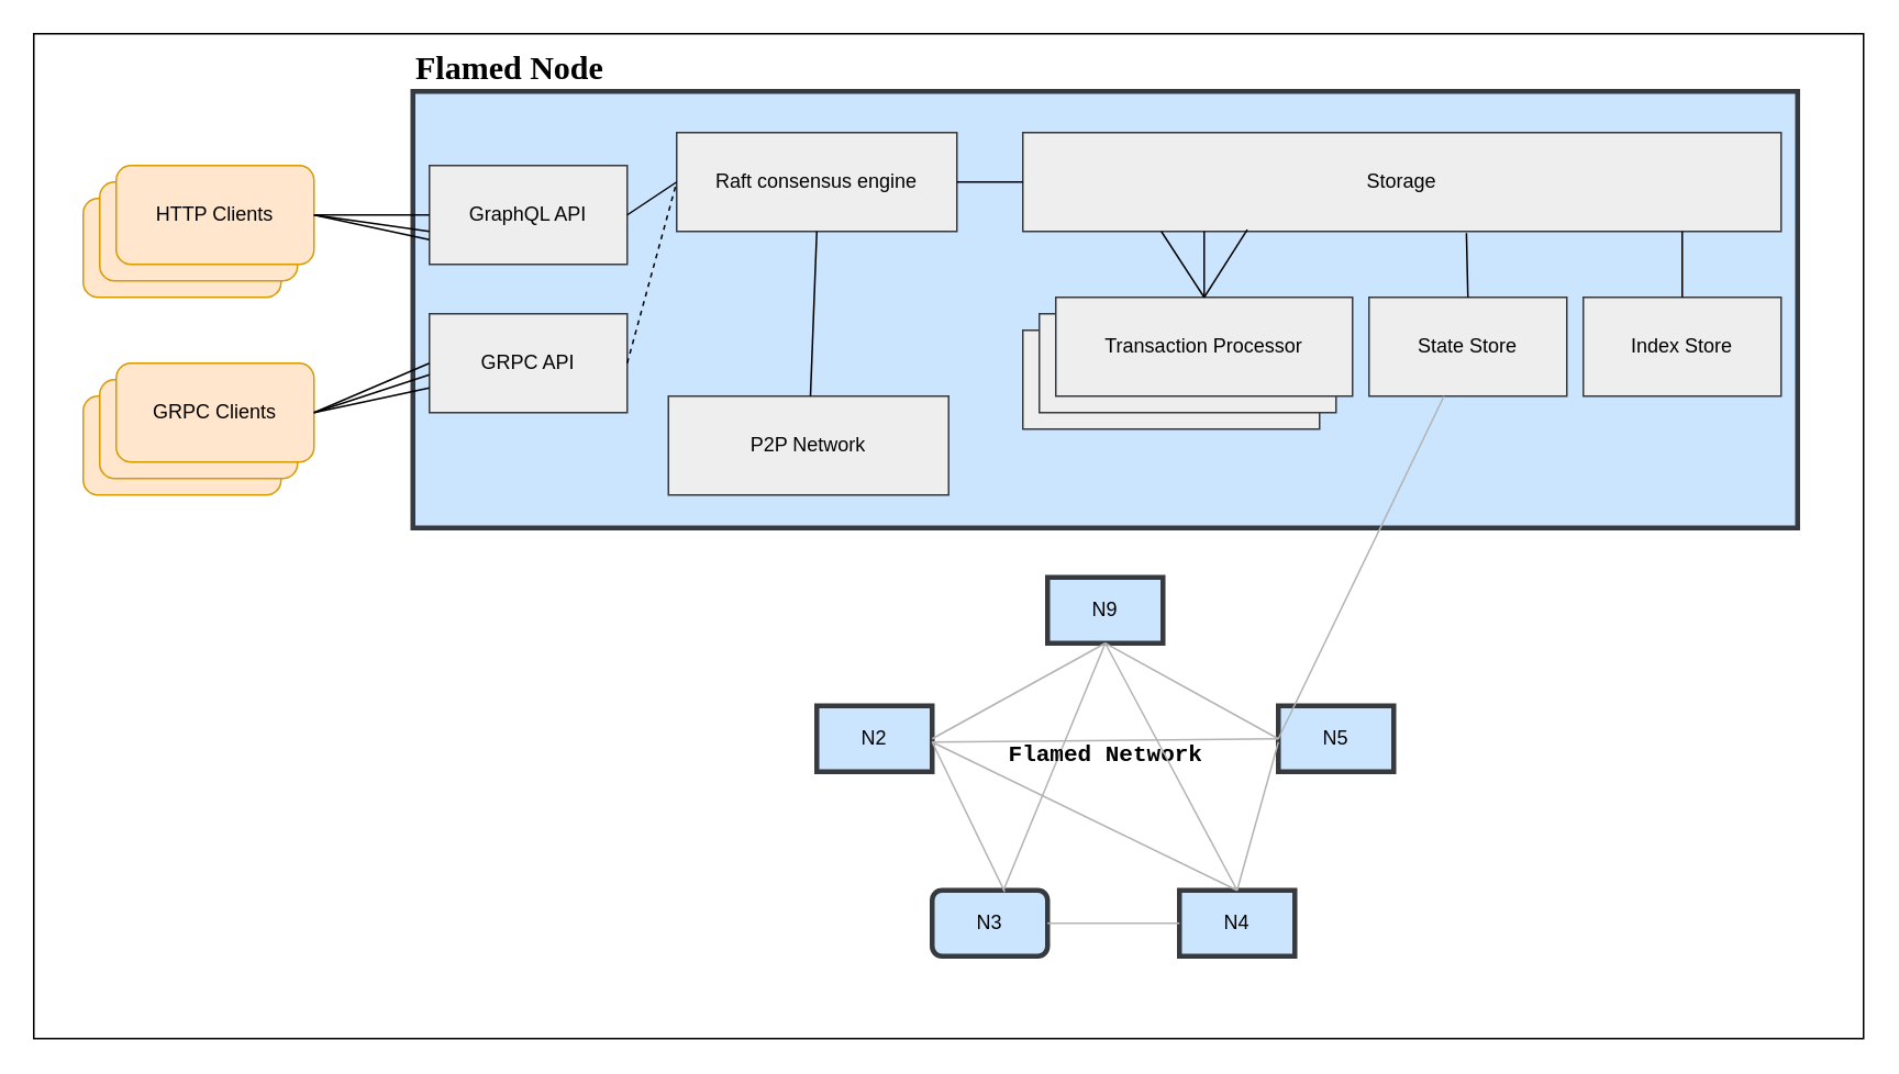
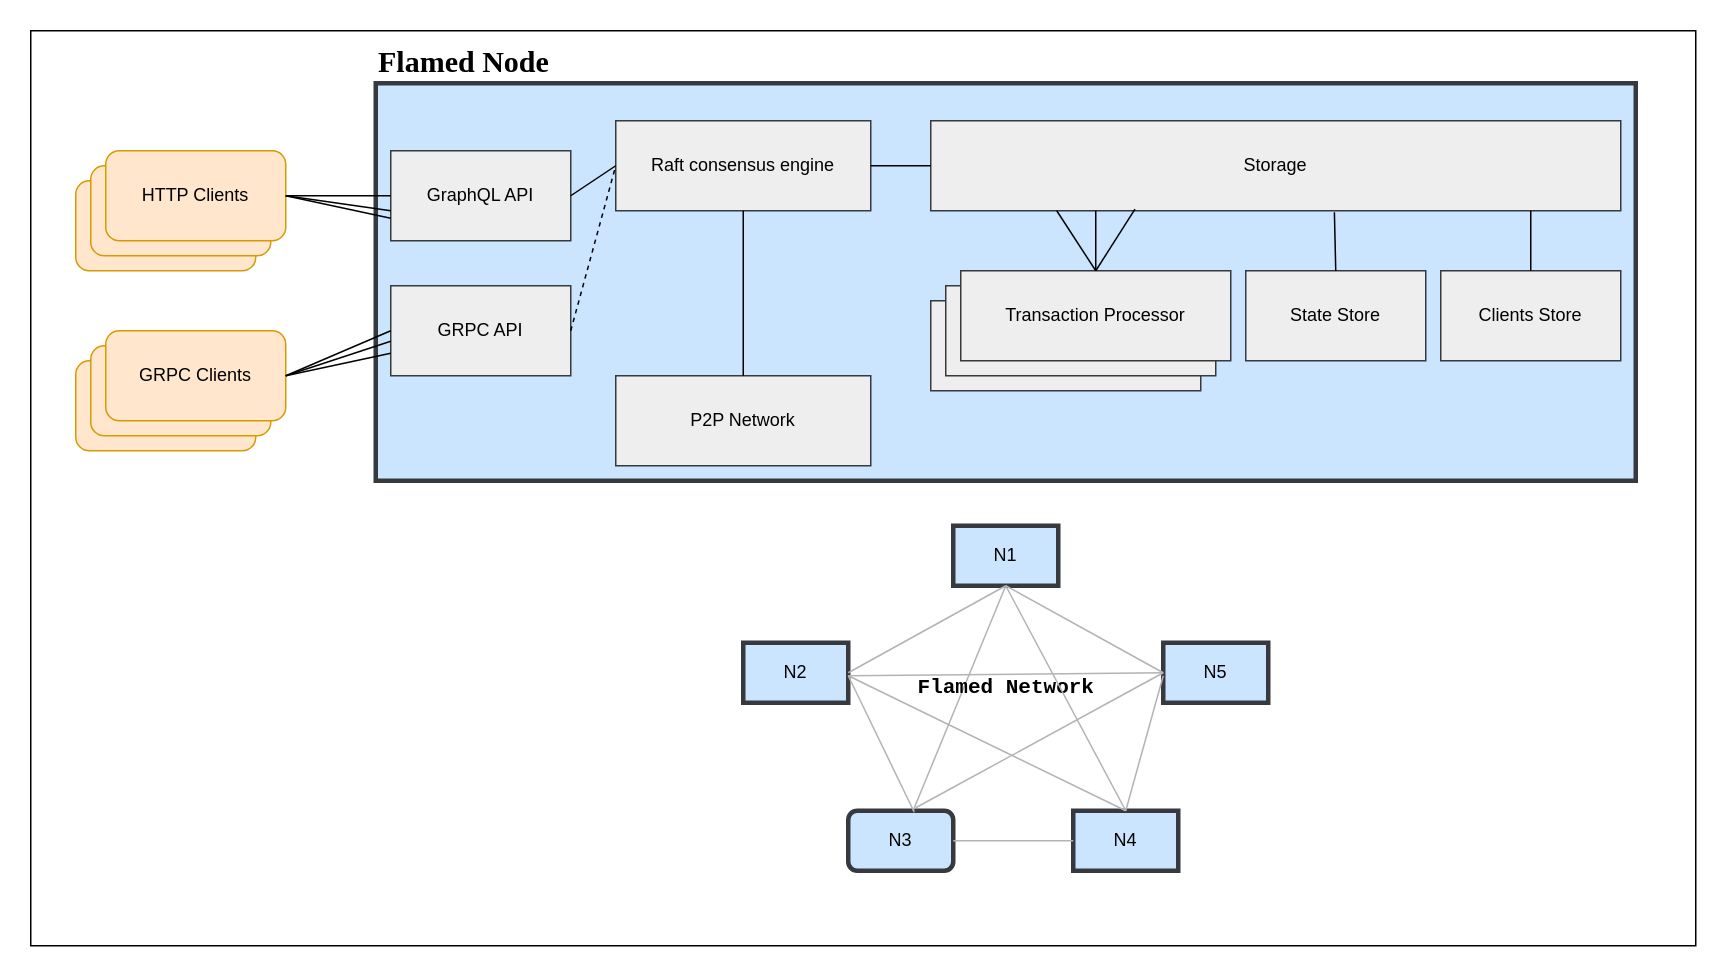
- <mxCell id="9" value="Index Store" style="rounded=0;whiteSpace=wrap;html=1;shadow=0;glass=0;comic=0;strokeWidth=1;fontStyle=0;fillColor=#eeeeee;strokeColor=#36393d;" parent="1" vertex="1"><mxGeometry x="960" y="180" width="120" height="60" as="geometry" /></mxCell>
+ <mxCell id="9" value="Clients Store" style="rounded=0;whiteSpace=wrap;html=1;shadow=0;glass=0;comic=0;strokeWidth=1;fontStyle=0;fillColor=#eeeeee;strokeColor=#36393d;" parent="1" vertex="1"><mxGeometry x="960" y="180" width="120" height="60" as="geometry" /></mxCell>
- <mxCell id="19" value="P2P Network" style="rounded=0;whiteSpace=wrap;html=1;shadow=0;glass=0;comic=0;strokeWidth=1;fontStyle=0;fillColor=#eeeeee;strokeColor=#36393d;" parent="1" vertex="1"><mxGeometry x="405" y="240" width="170" height="60" as="geometry" /></mxCell>
+ <mxCell id="19" value="P2P Network" style="rounded=0;whiteSpace=wrap;html=1;shadow=0;glass=0;comic=0;strokeWidth=1;fontStyle=0;fillColor=#eeeeee;strokeColor=#36393d;" parent="1" vertex="1"><mxGeometry x="410" y="250" width="170" height="60" as="geometry" /></mxCell>
- <mxCell id="48" value="" style="endArrow=none;html=1;fontFamily=Courier New;fontSize=14;strokeColor=#B3B3B3;exitX=0;exitY=0.5;exitDx=0;exitDy=0;" parent="1" source="22" target="8" edge="1"><mxGeometry width="50" height="50" relative="1" as="geometry"><mxPoint x="575" y="460" as="sourcePoint" /><mxPoint x="619.03" y="551" as="targetPoint" /></mxGeometry></mxCell>
+ <mxCell id="48" value="" style="endArrow=none;html=1;fontFamily=Courier New;fontSize=14;entryX=0.643;entryY=-0.05;entryDx=0;entryDy=0;strokeColor=#B3B3B3;entryPerimeter=0;exitX=0;exitY=0.5;exitDx=0;exitDy=0;" parent="1" source="22" target="20" edge="1"><mxGeometry width="50" height="50" relative="1" as="geometry"><mxPoint x="575" y="460" as="sourcePoint" /><mxPoint x="619.03" y="551" as="targetPoint" /></mxGeometry></mxCell>
- <mxCell id="39" value="N9" style="rounded=0;whiteSpace=wrap;html=1;shadow=0;glass=0;comic=0;strokeWidth=3;fillColor=#cce5ff;strokeColor=#36393d;" parent="1" vertex="1"><mxGeometry x="635" y="350" width="70" height="40" as="geometry" /></mxCell>
+ <mxCell id="39" value="N1" style="rounded=0;whiteSpace=wrap;html=1;shadow=0;glass=0;comic=0;strokeWidth=3;fillColor=#cce5ff;strokeColor=#36393d;" parent="1" vertex="1"><mxGeometry x="635" y="350" width="70" height="40" as="geometry" /></mxCell>
